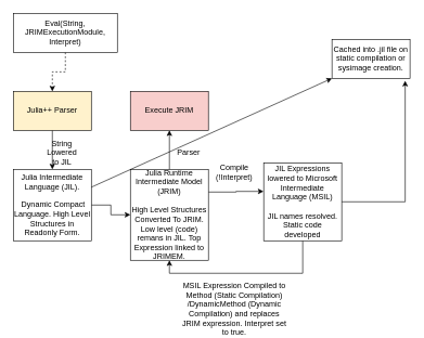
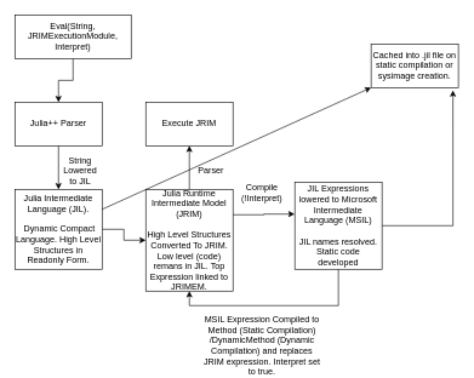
- <mxCell id="2" style="edgeStyle=orthogonalEdgeStyle;rounded=0;orthogonalLoop=1;jettySize=auto;html=1;exitX=0.5;exitY=1;exitDx=0;exitDy=0;entryX=0.5;entryY=0;entryDx=0;entryDy=0;dashed=1;" edge="1" parent="1" source="3" target="8"><mxGeometry relative="1" as="geometry" /></mxCell>
+ <mxCell id="2" style="edgeStyle=orthogonalEdgeStyle;rounded=0;orthogonalLoop=1;jettySize=auto;html=1;exitX=0.5;exitY=1;exitDx=0;exitDy=0;entryX=0.5;entryY=0;entryDx=0;entryDy=0;" edge="1" parent="1" source="3" target="8"><mxGeometry relative="1" as="geometry" /></mxCell>
- <mxCell id="8" value="Julia++ Parser" style="rounded=0;whiteSpace=wrap;html=1;fillColor=#fff2cc;" vertex="1" parent="1"><mxGeometry x="20" y="140" width="120" height="60" as="geometry" /></mxCell>
+ <mxCell id="8" value="Julia++ Parser" style="rounded=0;whiteSpace=wrap;html=1;" vertex="1" parent="1"><mxGeometry x="20" y="140" width="120" height="60" as="geometry" /></mxCell>
- <mxCell id="12" value="Execute JRIM" style="rounded=0;whiteSpace=wrap;html=1;fillColor=#f8cecc;" vertex="1" parent="1"><mxGeometry x="200" y="140" width="120" height="60" as="geometry" /></mxCell>
+ <mxCell id="12" value="Execute JRIM" style="rounded=0;whiteSpace=wrap;html=1;" vertex="1" parent="1"><mxGeometry x="200" y="140" width="120" height="60" as="geometry" /></mxCell>
- <mxCell id="9" value="String Lowered to JIL" style="text;html=1;strokeColor=none;fillColor=none;align=center;verticalAlign=middle;whiteSpace=wrap;rounded=0;" vertex="1" parent="1"><mxGeometry x="65" y="220" width="60" height="30" as="geometry" /></mxCell>
+ <mxCell id="9" value="String Lowered to JIL" style="text;html=1;strokeColor=none;fillColor=none;align=center;verticalAlign=middle;whiteSpace=wrap;rounded=0;" vertex="1" parent="1"><mxGeometry x="80" y="220" width="60" height="30" as="geometry" /></mxCell>
